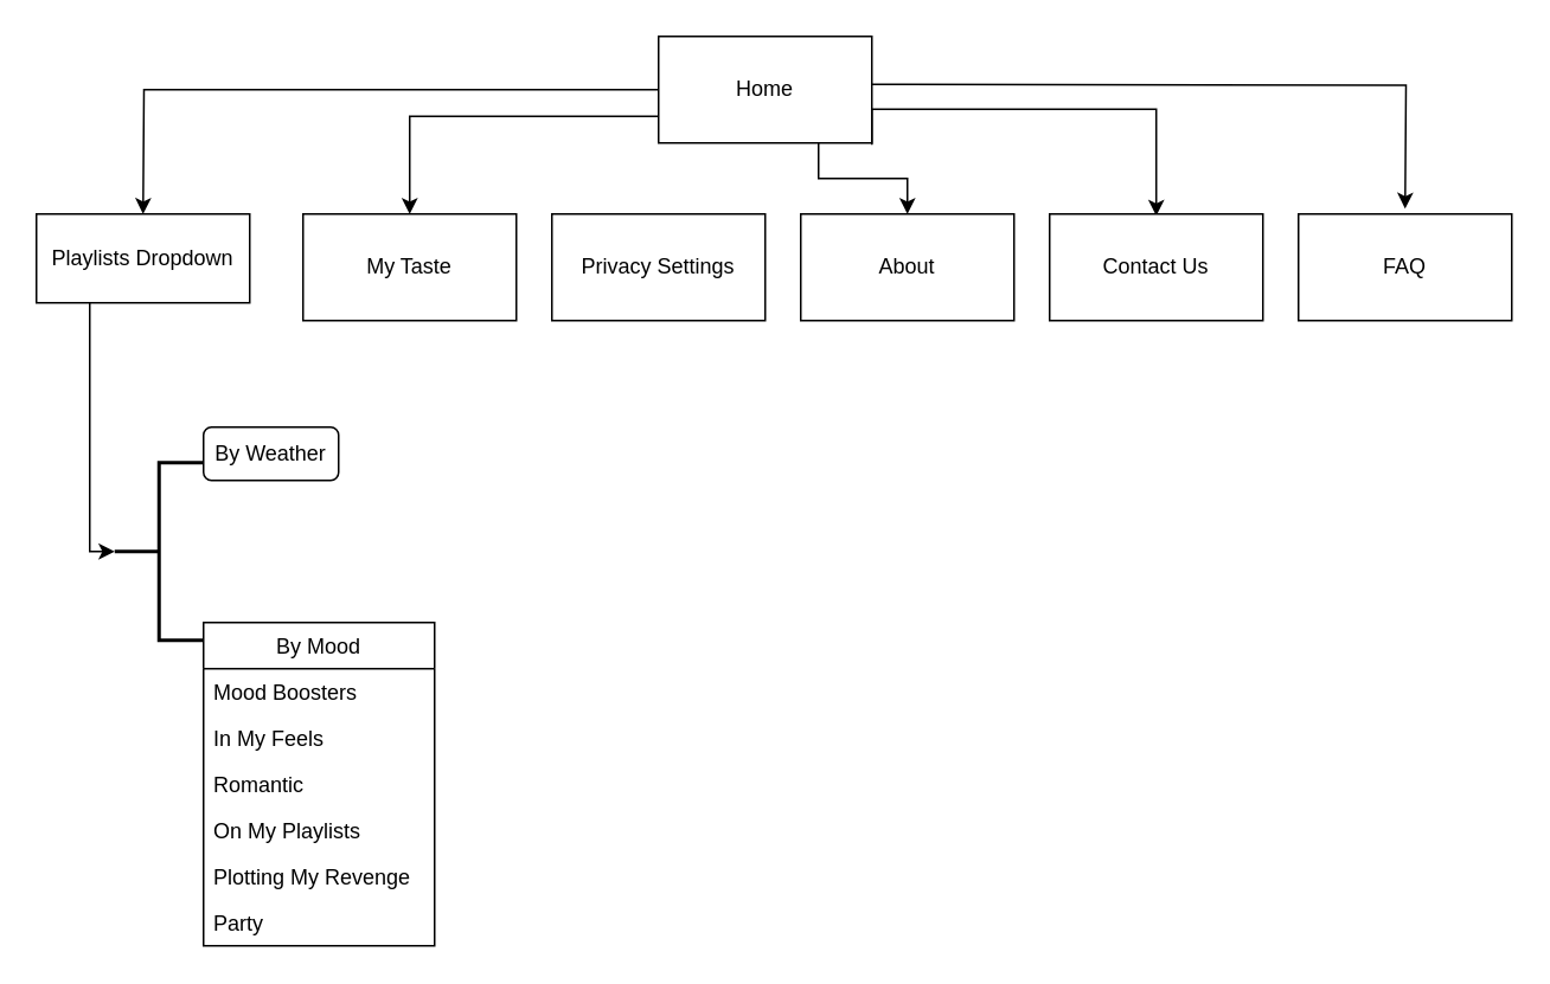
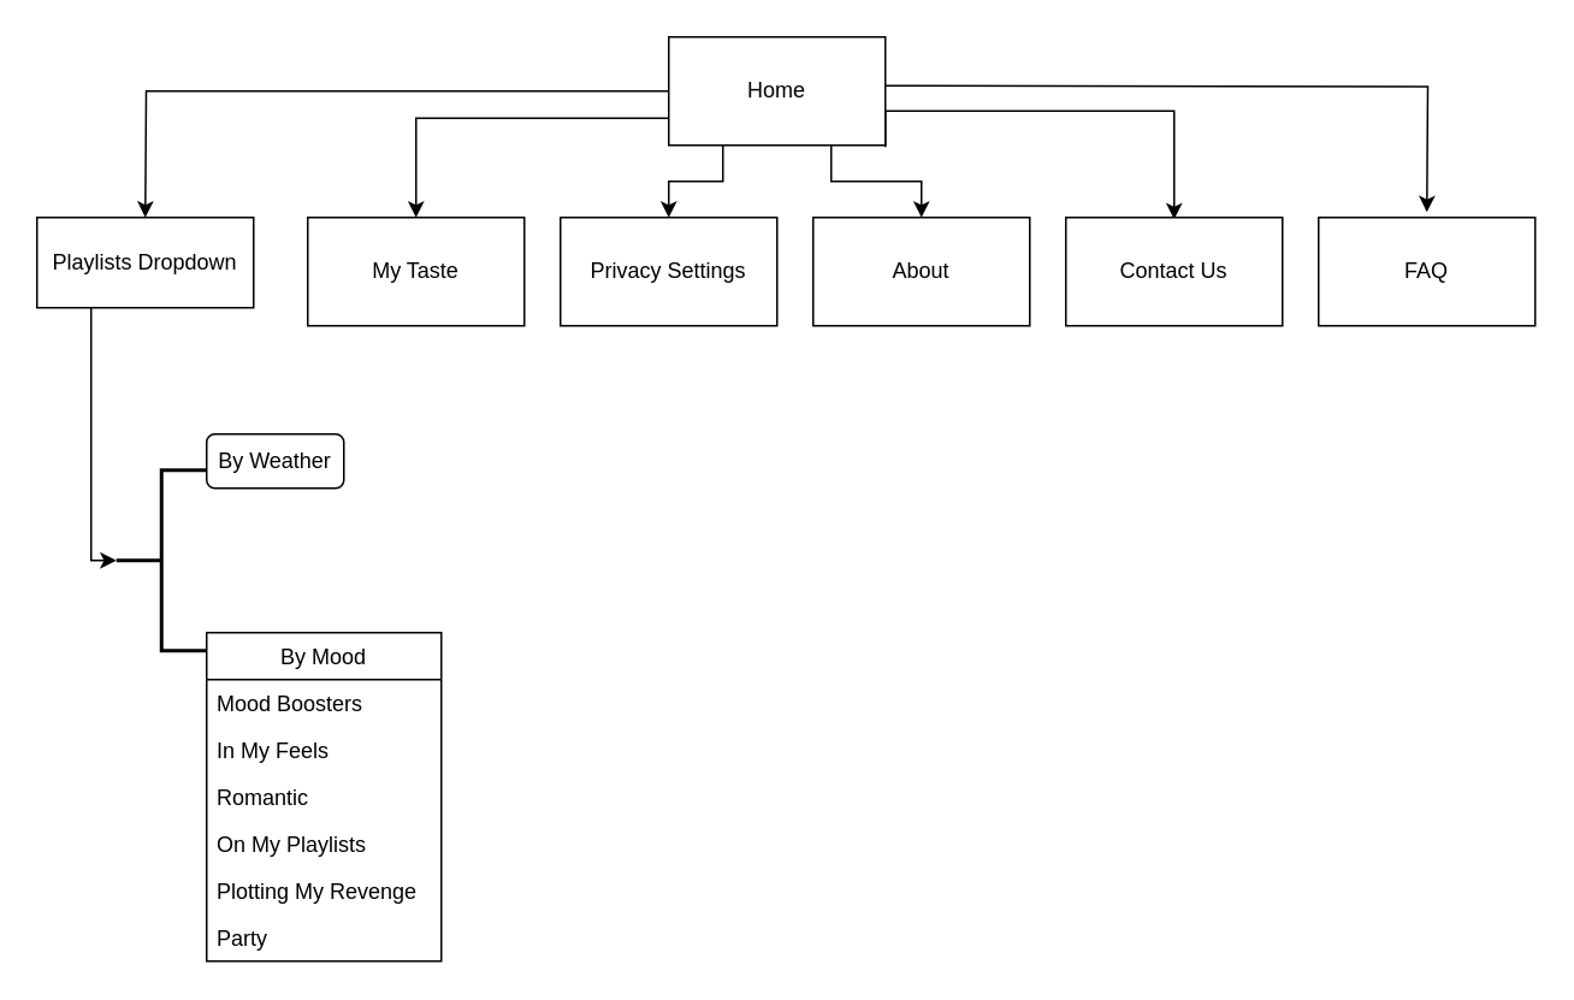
+ <mxCell id="3" style="edgeStyle=orthogonalEdgeStyle;rounded=0;orthogonalLoop=1;jettySize=auto;html=1;exitX=0.25;exitY=1;exitDx=0;exitDy=0;entryX=0.5;entryY=0;entryDx=0;entryDy=0;" edge="1" parent="1" source="8" target="10"><mxGeometry relative="1" as="geometry" /></mxCell>
